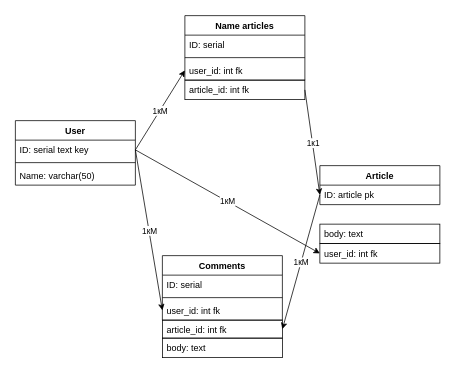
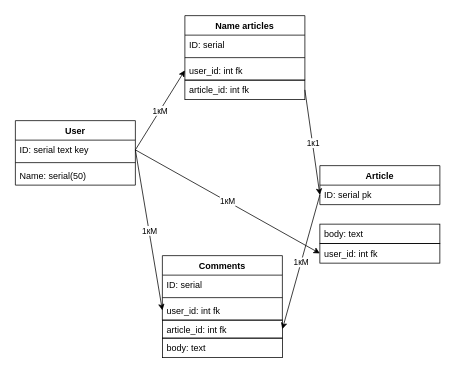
- <mxCell id="6" value="Name: varchar(50)" style="text;strokeColor=none;fillColor=none;align=left;verticalAlign=top;spacingLeft=4;spacingRight=4;overflow=hidden;rotatable=0;points=[[0,0.5],[1,0.5]];portConstraint=eastwest;" vertex="1" parent="3"><mxGeometry y="60" width="160" height="26" as="geometry" /></mxCell>
+ <mxCell id="6" value="Name: serial(50)" style="text;strokeColor=none;fillColor=none;align=left;verticalAlign=top;spacingLeft=4;spacingRight=4;overflow=hidden;rotatable=0;points=[[0,0.5],[1,0.5]];portConstraint=eastwest;" vertex="1" parent="3"><mxGeometry y="60" width="160" height="26" as="geometry" /></mxCell>
- <mxCell id="16" value="ID: article pk" style="text;strokeColor=none;fillColor=none;align=left;verticalAlign=top;spacingLeft=4;spacingRight=4;overflow=hidden;rotatable=0;points=[[0,0.5],[1,0.5]];portConstraint=eastwest;" vertex="1" parent="15"><mxGeometry y="26" width="160" height="26" as="geometry" /></mxCell>
+ <mxCell id="16" value="ID: serial pk" style="text;strokeColor=none;fillColor=none;align=left;verticalAlign=top;spacingLeft=4;spacingRight=4;overflow=hidden;rotatable=0;points=[[0,0.5],[1,0.5]];portConstraint=eastwest;" vertex="1" parent="15"><mxGeometry y="26" width="160" height="26" as="geometry" /></mxCell>
